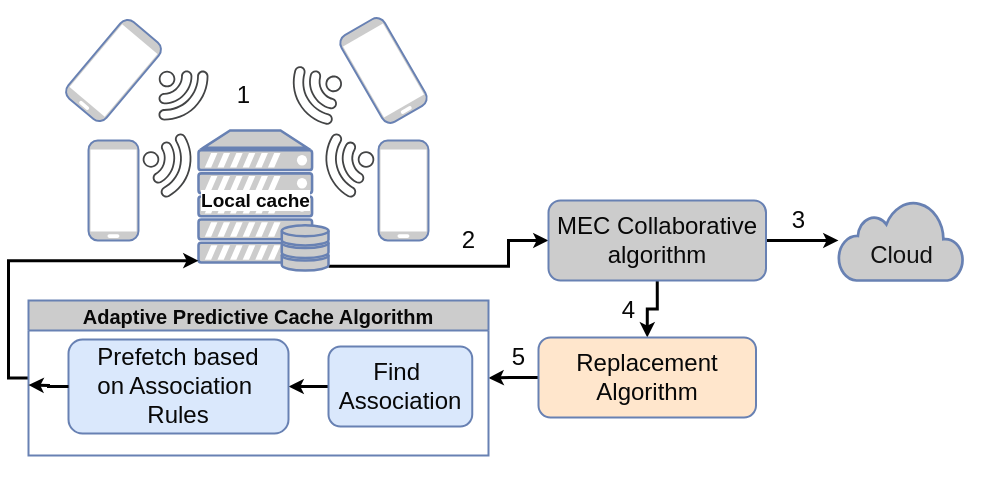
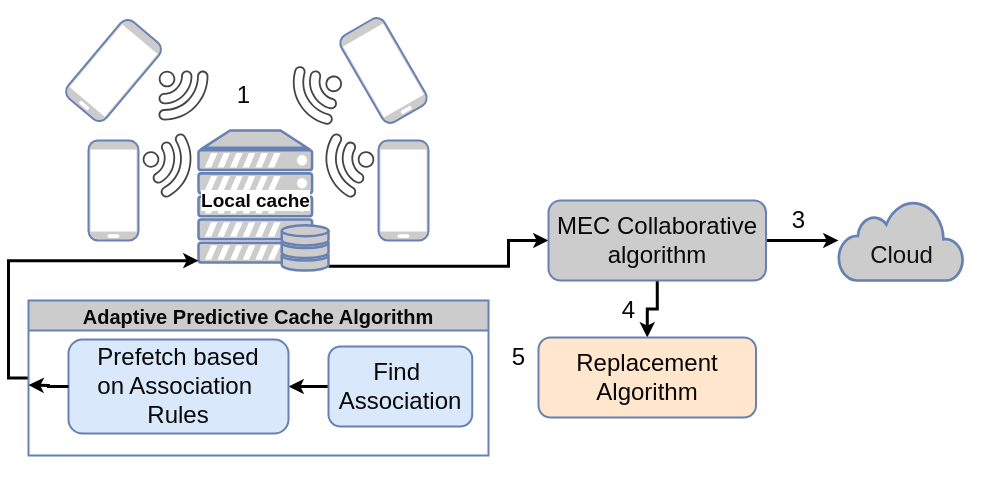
- <mxCell id="25" value="&lt;font style=&quot;font-size: 24px;&quot;&gt;2&lt;/font&gt;" style="text;html=1;align=center;verticalAlign=middle;resizable=0;points=[];autosize=1;strokeColor=none;fillColor=none;fontSize=20;fontColor=#080808;" vertex="1" parent="1"><mxGeometry x="440" y="220" width="40" height="40" as="geometry" /></mxCell>
- <mxCell id="10" style="edgeStyle=orthogonalEdgeStyle;rounded=0;orthogonalLoop=1;jettySize=auto;html=1;exitX=0;exitY=0.5;exitDx=0;exitDy=0;entryX=1;entryY=0.5;entryDx=0;entryDy=0;strokeWidth=3;fontSize=20;fontColor=#080808;" edge="1" parent="1" source="11" target="13"><mxGeometry relative="1" as="geometry" /></mxCell>
